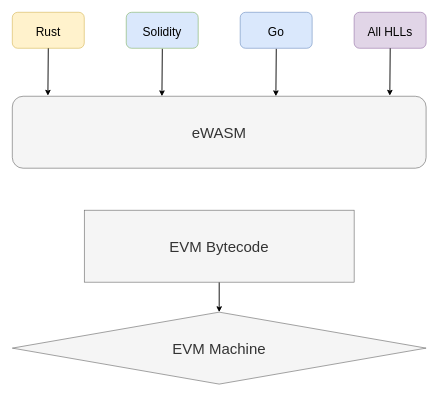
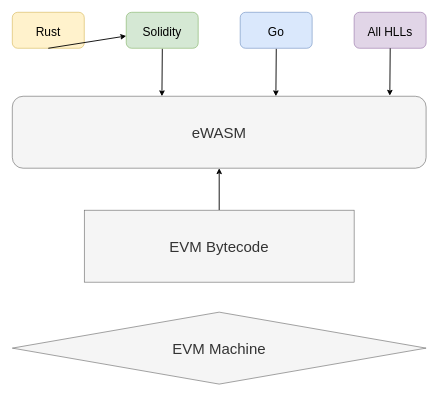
- <mxCell id="3" value="&lt;font style=&quot;font-size: 20px;&quot;&gt;Solidity&lt;/font&gt;" style="rounded=1;whiteSpace=wrap;html=1;fontSize=25;fillColor=#dae8fc;strokeColor=#82b366;" vertex="1" parent="1"><mxGeometry x="210" y="20" width="120" height="60" as="geometry" /></mxCell>
+ <mxCell id="3" value="&lt;font style=&quot;font-size: 20px;&quot;&gt;Solidity&lt;/font&gt;" style="rounded=1;whiteSpace=wrap;html=1;fontSize=25;fillColor=#d5e8d4;strokeColor=#82b366;" vertex="1" parent="1"><mxGeometry x="210" y="20" width="120" height="60" as="geometry" /></mxCell>
- <mxCell id="7" value="" style="endArrow=classic;html=1;rounded=0;fontSize=20;exitX=0.5;exitY=1;exitDx=0;exitDy=0;entryX=0.086;entryY=-0.008;entryDx=0;entryDy=0;entryPerimeter=0;strokeWidth=1.5;" edge="1" parent="1" source="4" target="2"><mxGeometry width="50" height="50" relative="1" as="geometry"><mxPoint x="330" y="160" as="sourcePoint" /><mxPoint x="380" y="110" as="targetPoint" /></mxGeometry></mxCell>
+ <mxCell id="7" value="" style="endArrow=classic;html=1;rounded=0;fontSize=20;exitX=0.5;exitY=1;exitDx=0;exitDy=0;strokeWidth=1.5;" edge="1" parent="1" source="4" target="3"><mxGeometry width="50" height="50" relative="1" as="geometry"><mxPoint x="330" y="160" as="sourcePoint" /><mxPoint x="380" y="110" as="targetPoint" /></mxGeometry></mxCell>
- <mxCell id="11" value="" style="edgeStyle=orthogonalEdgeStyle;rounded=0;orthogonalLoop=1;jettySize=auto;html=1;fontSize=25;strokeWidth=1.5;" edge="1" parent="1" source="12" target="13"><mxGeometry relative="1" as="geometry" /></mxCell>
+ <mxCell id="11" value="" style="edgeStyle=orthogonalEdgeStyle;rounded=0;orthogonalLoop=1;jettySize=auto;html=1;fontSize=25;strokeWidth=1.5;" edge="1" parent="1" source="12" target="2"><mxGeometry relative="1" as="geometry" /></mxCell>
